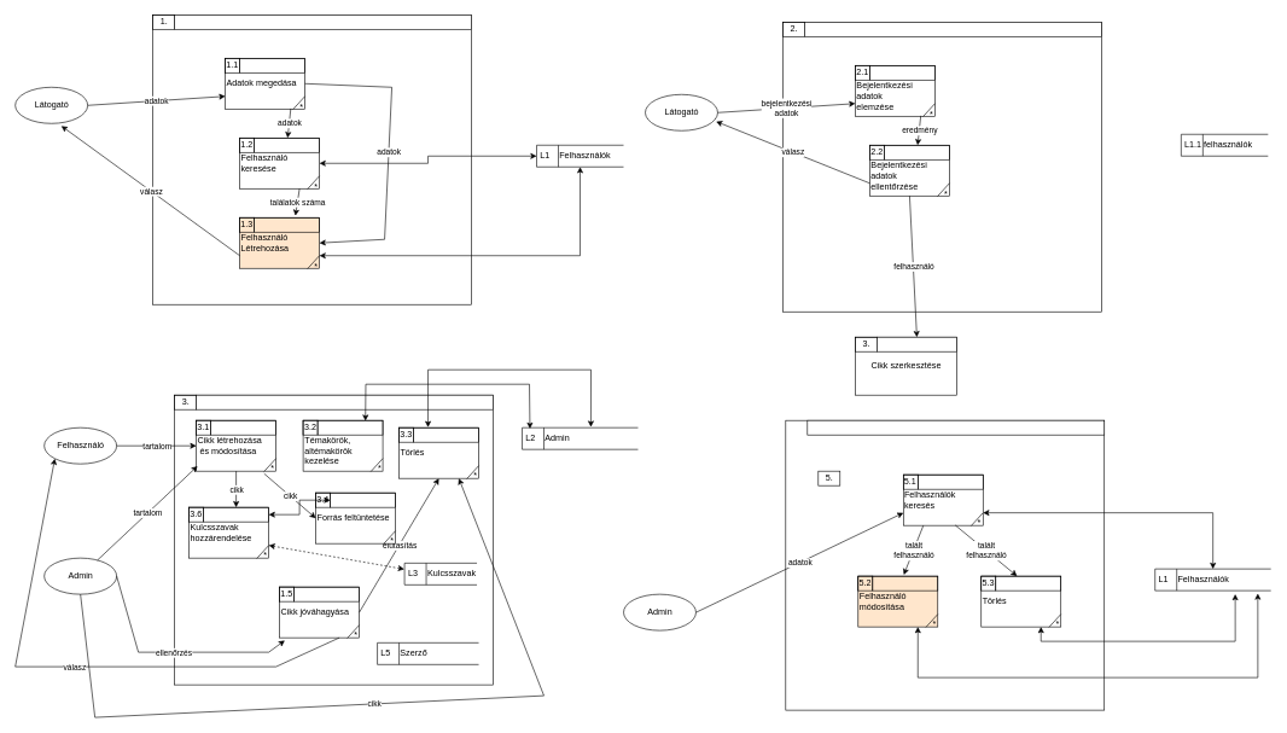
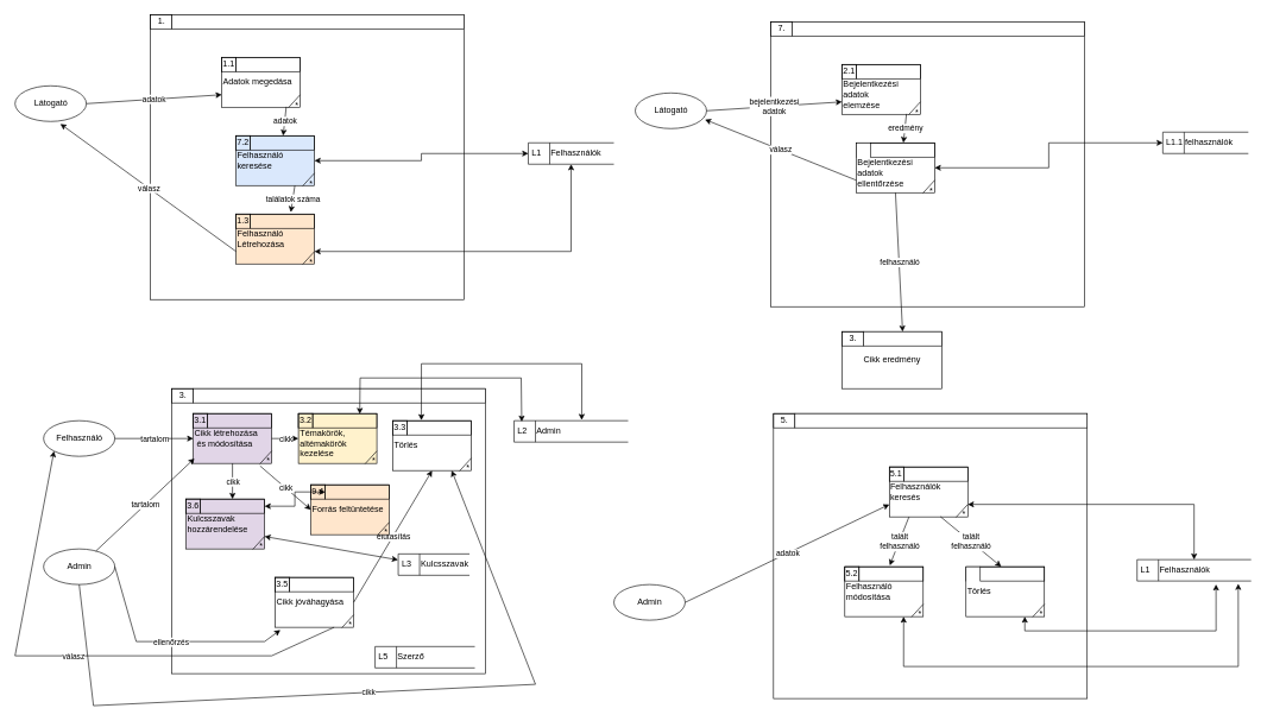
- <mxCell id="43" value="2." style="text;html=1;resizable=0;autosize=1;align=center;verticalAlign=middle;points=[];fillColor=none;rounded=0;sketch=0;strokeColor=#000000;" vertex="1" parent="41"><mxGeometry width="30" height="20" as="geometry" /></mxCell>
+ <mxCell id="43" value="7." style="text;html=1;resizable=0;autosize=1;align=center;verticalAlign=middle;points=[];fillColor=none;rounded=0;sketch=0;strokeColor=#000000;" vertex="1" parent="41"><mxGeometry width="30" height="20" as="geometry" /></mxCell>
- <mxCell id="23" value="1.2" style="text;html=1;fillColor=none;align=center;verticalAlign=middle;whiteSpace=wrap;rounded=0;sketch=0;strokeColor=#000000;" vertex="1" parent="20"><mxGeometry width="20" height="20" as="geometry" /></mxCell>
+ <mxCell id="23" value="7.2" style="text;html=1;fillColor=none;align=center;verticalAlign=middle;whiteSpace=wrap;rounded=0;sketch=0;strokeColor=#000000;" vertex="1" parent="20"><mxGeometry width="20" height="20" as="geometry" /></mxCell>
- <mxCell id="31" value="" style="endArrow=classic;html=1;rounded=0;exitX=1;exitY=0.5;exitDx=0;exitDy=0;entryX=1;entryY=0.5;entryDx=0;entryDy=0;" edge="1" parent="2" source="8" target="15"><mxGeometry relative="1" as="geometry"><mxPoint x="210.42" y="149.37" as="sourcePoint" /><mxPoint x="206.071" y="190" as="targetPoint" /><Array as="points"><mxPoint x="330" y="100" /><mxPoint x="320" y="310" /></Array></mxGeometry></mxCell>
- <mxCell id="32" value="adatok" style="edgeLabel;resizable=0;html=1;align=center;verticalAlign=middle;" connectable="0" vertex="1" parent="31"><mxGeometry relative="1" as="geometry" /></mxCell>
- <mxCell id="55" value="2.2" style="text;html=1;fillColor=none;align=center;verticalAlign=middle;whiteSpace=wrap;rounded=0;sketch=0;strokeColor=#000000;" vertex="1" parent="52"><mxGeometry width="20" height="20" as="geometry" /></mxCell>
+ <mxCell id="65" style="edgeStyle=orthogonalEdgeStyle;rounded=0;orthogonalLoop=1;jettySize=auto;html=1;exitX=1;exitY=0.5;exitDx=0;exitDy=0;entryX=0;entryY=0.5;entryDx=0;entryDy=0;startArrow=classic;startFill=1;" edge="1" parent="1" source="54" target="64"><mxGeometry relative="1" as="geometry" /></mxCell>
- <mxCell id="22" value="Felhasználó &lt;br&gt;keresése" style="html=1;dashed=0;whitespace=wrap;rounded=0;sketch=0;align=left;" vertex="1" parent="20"><mxGeometry width="110" height="70" as="geometry" /></mxCell>
+ <mxCell id="22" value="Felhasználó &lt;br&gt;keresése" style="html=1;dashed=0;whitespace=wrap;rounded=0;sketch=0;align=left;fillColor=#dae8fc;" vertex="1" parent="20"><mxGeometry width="110" height="70" as="geometry" /></mxCell>
- <mxCell id="71" value="Cikk szerkesztése" style="text;html=1;resizable=0;autosize=1;align=center;verticalAlign=middle;points=[];fillColor=none;strokeColor=none;rounded=0;sketch=0;" vertex="1" parent="68"><mxGeometry x="15" y="30" width="110" height="20" as="geometry" /></mxCell>
+ <mxCell id="71" value="Cikk eredmény" style="text;html=1;resizable=0;autosize=1;align=center;verticalAlign=middle;points=[];fillColor=none;strokeColor=none;rounded=0;sketch=0;" vertex="1" parent="68"><mxGeometry x="15" y="30" width="110" height="20" as="geometry" /></mxCell>
- <mxCell id="81" value="Cikk létrehozása&lt;br&gt;&amp;nbsp;és módosítása" style="html=1;dashed=0;whitespace=wrap;rounded=0;sketch=0;align=left;" vertex="1" parent="79"><mxGeometry width="110" height="70" as="geometry" /></mxCell>
+ <mxCell id="81" value="Cikk létrehozása&lt;br&gt;&amp;nbsp;és módosítása" style="html=1;dashed=0;whitespace=wrap;rounded=0;sketch=0;align=left;fillColor=#e1d5e7;" vertex="1" parent="79"><mxGeometry width="110" height="70" as="geometry" /></mxCell>
+ <mxCell id="112" value="" style="endArrow=classic;html=1;rounded=0;exitX=1;exitY=0.5;exitDx=0;exitDy=0;entryX=0;entryY=0.5;entryDx=0;entryDy=0;" edge="1" parent="75" source="81" target="116"><mxGeometry relative="1" as="geometry"><mxPoint x="240" y="265" as="sourcePoint" /><mxPoint x="340" y="265" as="targetPoint" /></mxGeometry></mxCell>
+ <mxCell id="113" value="cikk" style="edgeLabel;resizable=0;html=1;align=center;verticalAlign=middle;" connectable="0" vertex="1" parent="112"><mxGeometry relative="1" as="geometry" /></mxCell>
- <mxCell id="116" value="&lt;br&gt;Témakörök,&lt;br&gt;altémakörök&lt;br&gt;kezelése" style="html=1;dashed=0;whitespace=wrap;rounded=0;sketch=0;align=left;" vertex="1" parent="114"><mxGeometry width="110" height="70" as="geometry" /></mxCell>
+ <mxCell id="116" value="&lt;br&gt;Témakörök,&lt;br&gt;altémakörök&lt;br&gt;kezelése" style="html=1;dashed=0;whitespace=wrap;rounded=0;sketch=0;align=left;fillColor=#fff2cc;" vertex="1" parent="114"><mxGeometry width="110" height="70" as="geometry" /></mxCell>
- <mxCell id="150" value="5." style="text;html=1;resizable=0;autosize=1;align=center;verticalAlign=middle;points=[];fillColor=none;rounded=0;sketch=0;strokeColor=#000000;" vertex="1" parent="148"><mxGeometry x="45" y="70" width="30" height="20" as="geometry" /></mxCell>
+ <mxCell id="150" value="5." style="text;html=1;resizable=0;autosize=1;align=center;verticalAlign=middle;points=[];fillColor=none;rounded=0;sketch=0;strokeColor=#000000;" vertex="1" parent="148"><mxGeometry width="30" height="20" as="geometry" /></mxCell>
- <mxCell id="108" value="3.4" style="text;html=1;fillColor=none;align=center;verticalAlign=middle;whiteSpace=wrap;rounded=0;sketch=0;strokeColor=#000000;" vertex="1" parent="105"><mxGeometry width="20" height="20" as="geometry" /></mxCell>
+ <mxCell id="108" value="9.4" style="text;html=1;fillColor=none;align=center;verticalAlign=middle;whiteSpace=wrap;rounded=0;sketch=0;strokeColor=#000000;" vertex="1" parent="105"><mxGeometry width="20" height="20" as="geometry" /></mxCell>
- <mxCell id="107" value="Forrás feltüntetése" style="html=1;dashed=0;whitespace=wrap;rounded=0;sketch=0;align=left;" vertex="1" parent="105"><mxGeometry width="110" height="70" as="geometry" /></mxCell>
+ <mxCell id="107" value="Forrás feltüntetése" style="html=1;dashed=0;whitespace=wrap;rounded=0;sketch=0;align=left;fillColor=#ffe6cc;" vertex="1" parent="105"><mxGeometry width="110" height="70" as="geometry" /></mxCell>
- <mxCell id="96" value="Kulcsszavak&lt;br&gt;hozzárendelése" style="html=1;dashed=0;whitespace=wrap;rounded=0;sketch=0;align=left;" vertex="1" parent="94"><mxGeometry width="110" height="70" as="geometry" /></mxCell>
+ <mxCell id="96" value="Kulcsszavak&lt;br&gt;hozzárendelése" style="html=1;dashed=0;whitespace=wrap;rounded=0;sketch=0;align=left;fillColor=#e1d5e7;" vertex="1" parent="94"><mxGeometry width="110" height="70" as="geometry" /></mxCell>
- <mxCell id="123" value="" style="endArrow=classic;html=1;rounded=0;exitX=1;exitY=0.75;exitDx=0;exitDy=0;entryX=-0.003;entryY=0.28;entryDx=0;entryDy=0;startArrow=classic;startFill=1;entryPerimeter=0;dashed=1;" edge="1" parent="75" source="96" target="93"><mxGeometry relative="1" as="geometry"><mxPoint x="260" y="215" as="sourcePoint" /><mxPoint x="327.5" y="360" as="targetPoint" /></mxGeometry></mxCell>
+ <mxCell id="123" value="" style="endArrow=classic;html=1;rounded=0;exitX=1;exitY=0.75;exitDx=0;exitDy=0;entryX=-0.003;entryY=0.28;entryDx=0;entryDy=0;startArrow=classic;startFill=1;entryPerimeter=0;" edge="1" parent="75" source="96" target="93"><mxGeometry relative="1" as="geometry"><mxPoint x="260" y="215" as="sourcePoint" /><mxPoint x="327.5" y="360" as="targetPoint" /></mxGeometry></mxCell>
- <mxCell id="169" value="5.3" style="text;html=1;fillColor=none;align=center;verticalAlign=middle;whiteSpace=wrap;rounded=0;sketch=0;strokeColor=#000000;" vertex="1" parent="166"><mxGeometry width="20" height="20" as="geometry" /></mxCell>
- <mxCell id="89" value="1.5" style="text;html=1;fillColor=none;align=center;verticalAlign=middle;whiteSpace=wrap;rounded=0;sketch=0;strokeColor=#000000;" vertex="1" parent="86"><mxGeometry width="20" height="20" as="geometry" /></mxCell>
+ <mxCell id="89" value="3.5" style="text;html=1;fillColor=none;align=center;verticalAlign=middle;whiteSpace=wrap;rounded=0;sketch=0;strokeColor=#000000;" vertex="1" parent="86"><mxGeometry width="20" height="20" as="geometry" /></mxCell>
- <mxCell id="154" value="Felhasználó&lt;br&gt;módosítása" style="html=1;dashed=0;whitespace=wrap;rounded=0;sketch=0;align=left;fillColor=#ffe6cc;" vertex="1" parent="152"><mxGeometry width="110" height="70" as="geometry" /></mxCell>
+ <mxCell id="154" value="Felhasználó&lt;br&gt;módosítása" style="html=1;dashed=0;whitespace=wrap;rounded=0;sketch=0;align=left;" vertex="1" parent="152"><mxGeometry width="110" height="70" as="geometry" /></mxCell>
- <mxCell id="131" value="L5&lt;span style=&quot;white-space: pre&quot;&gt;&#09;&lt;/span&gt;Szerző" style="html=1;dashed=0;whitespace=wrap;shape=mxgraph.dfd.dataStoreID;align=left;spacingLeft=3;points=[[0,0],[0.5,0],[1,0],[0,0.5],[1,0.5],[0,1],[0.5,1],[1,1]];" vertex="1" parent="75"><mxGeometry x="280" y="342" width="140" height="30" as="geometry" /></mxCell>
+ <mxCell id="131" value="L5&lt;span style=&quot;white-space: pre&quot;&gt;&#09;&lt;/span&gt;Szerző" style="html=1;dashed=0;whitespace=wrap;shape=mxgraph.dfd.dataStoreID;align=left;spacingLeft=3;points=[[0,0],[0.5,0],[1,0],[0,0.5],[1,0.5],[0,1],[0.5,1],[1,1]];" vertex="1" parent="75"><mxGeometry x="285" y="362" width="140" height="30" as="geometry" /></mxCell>
